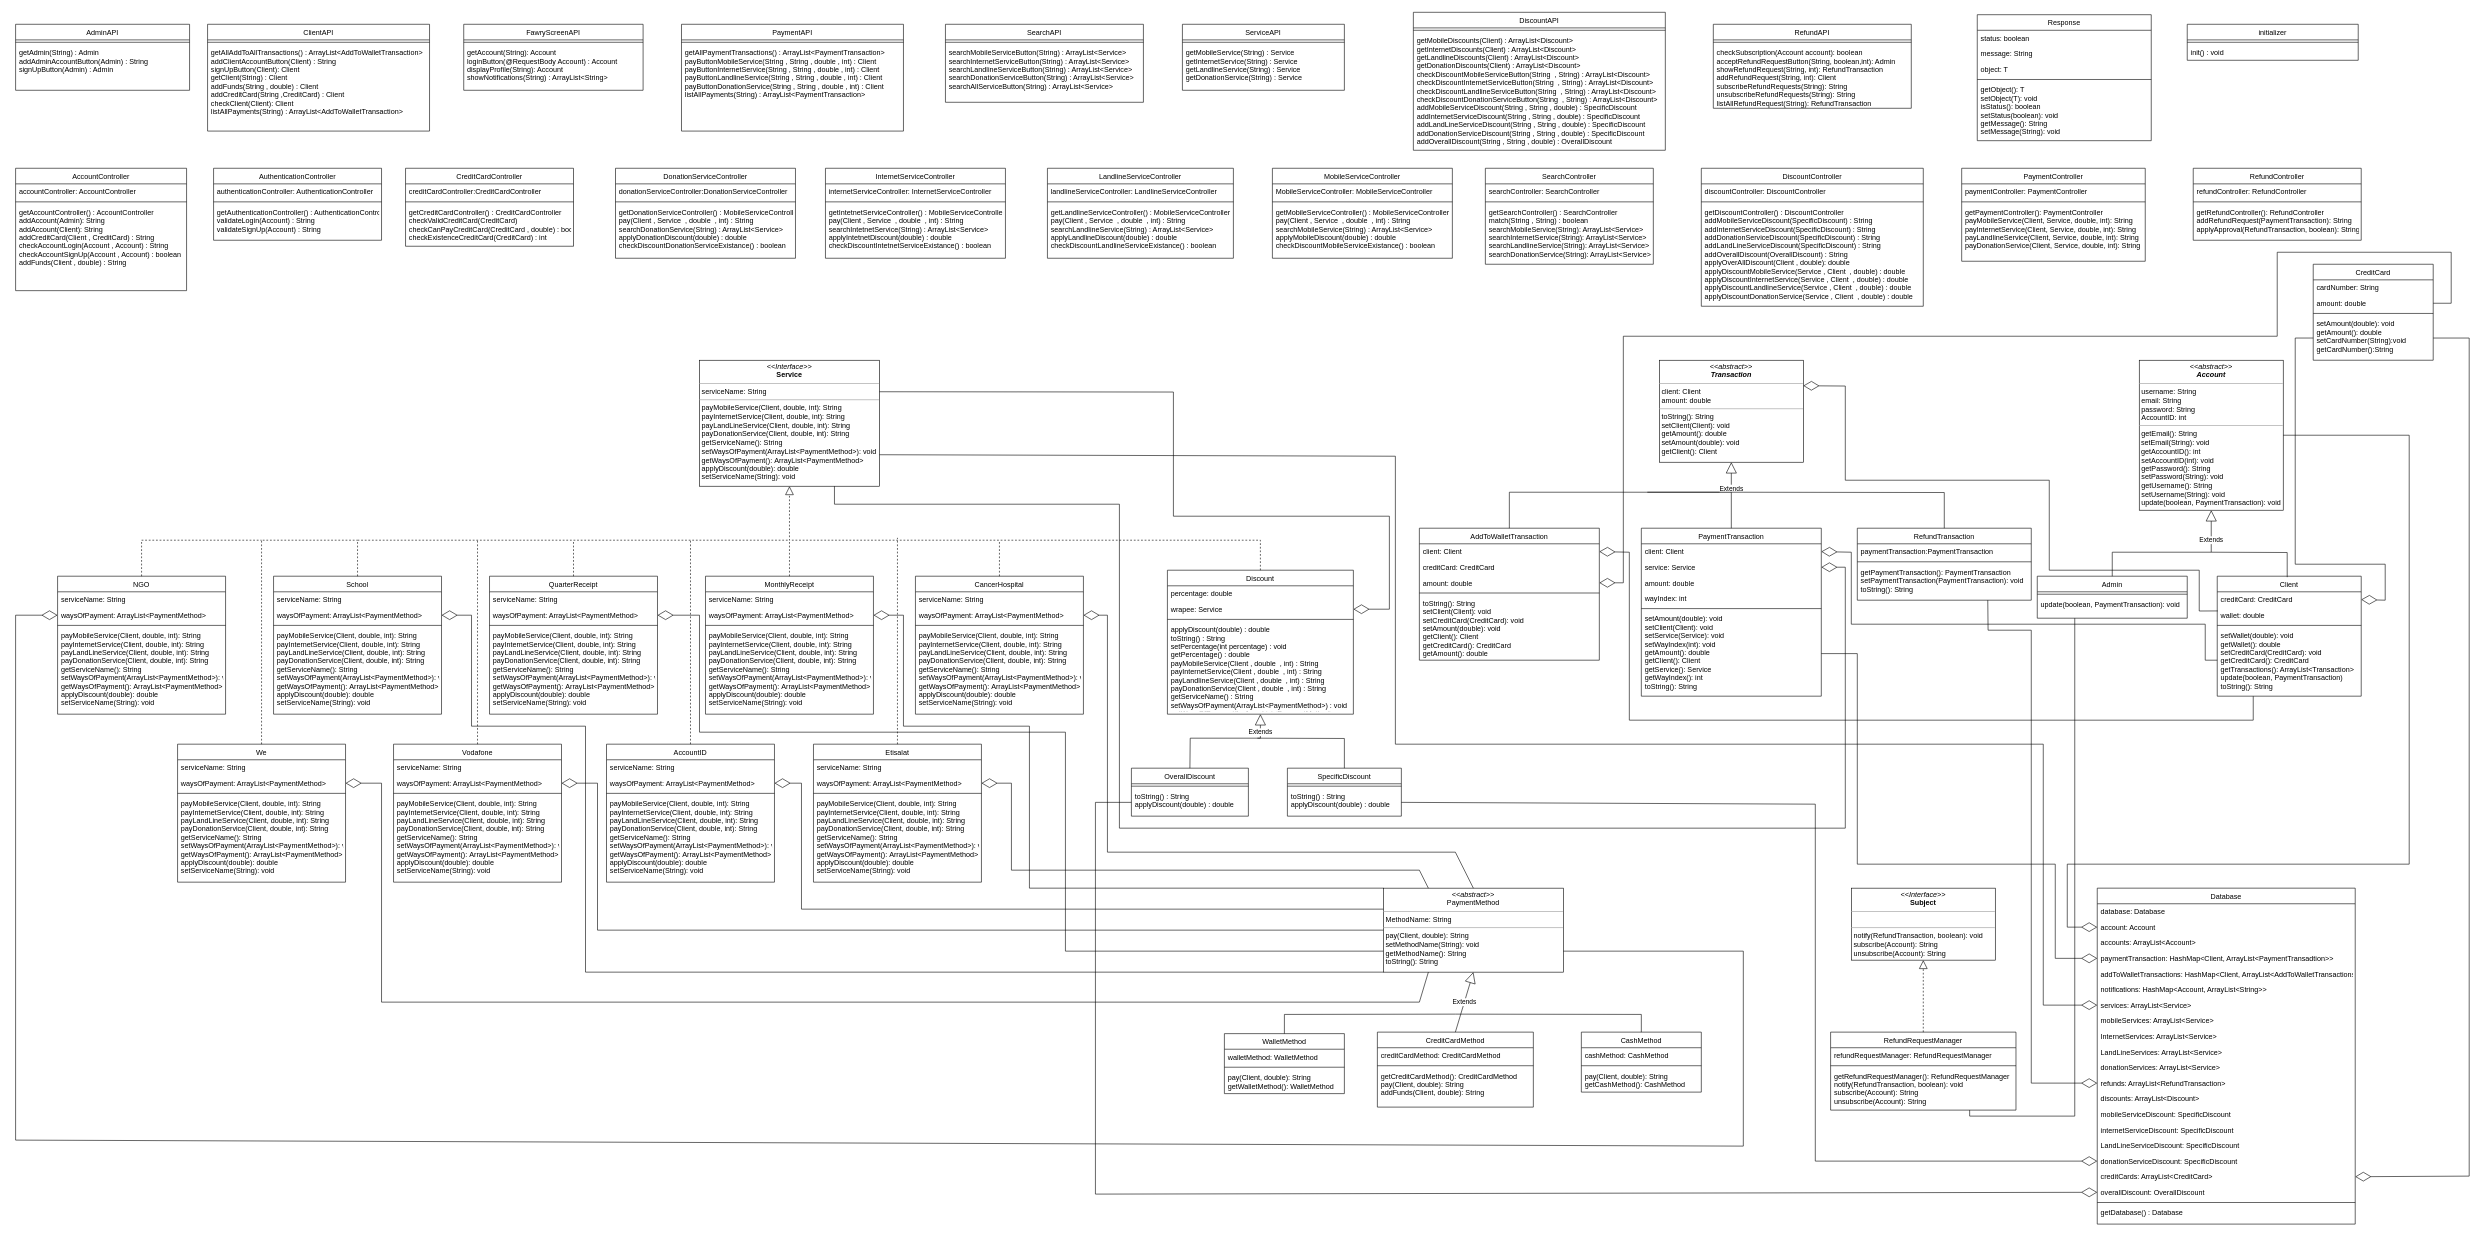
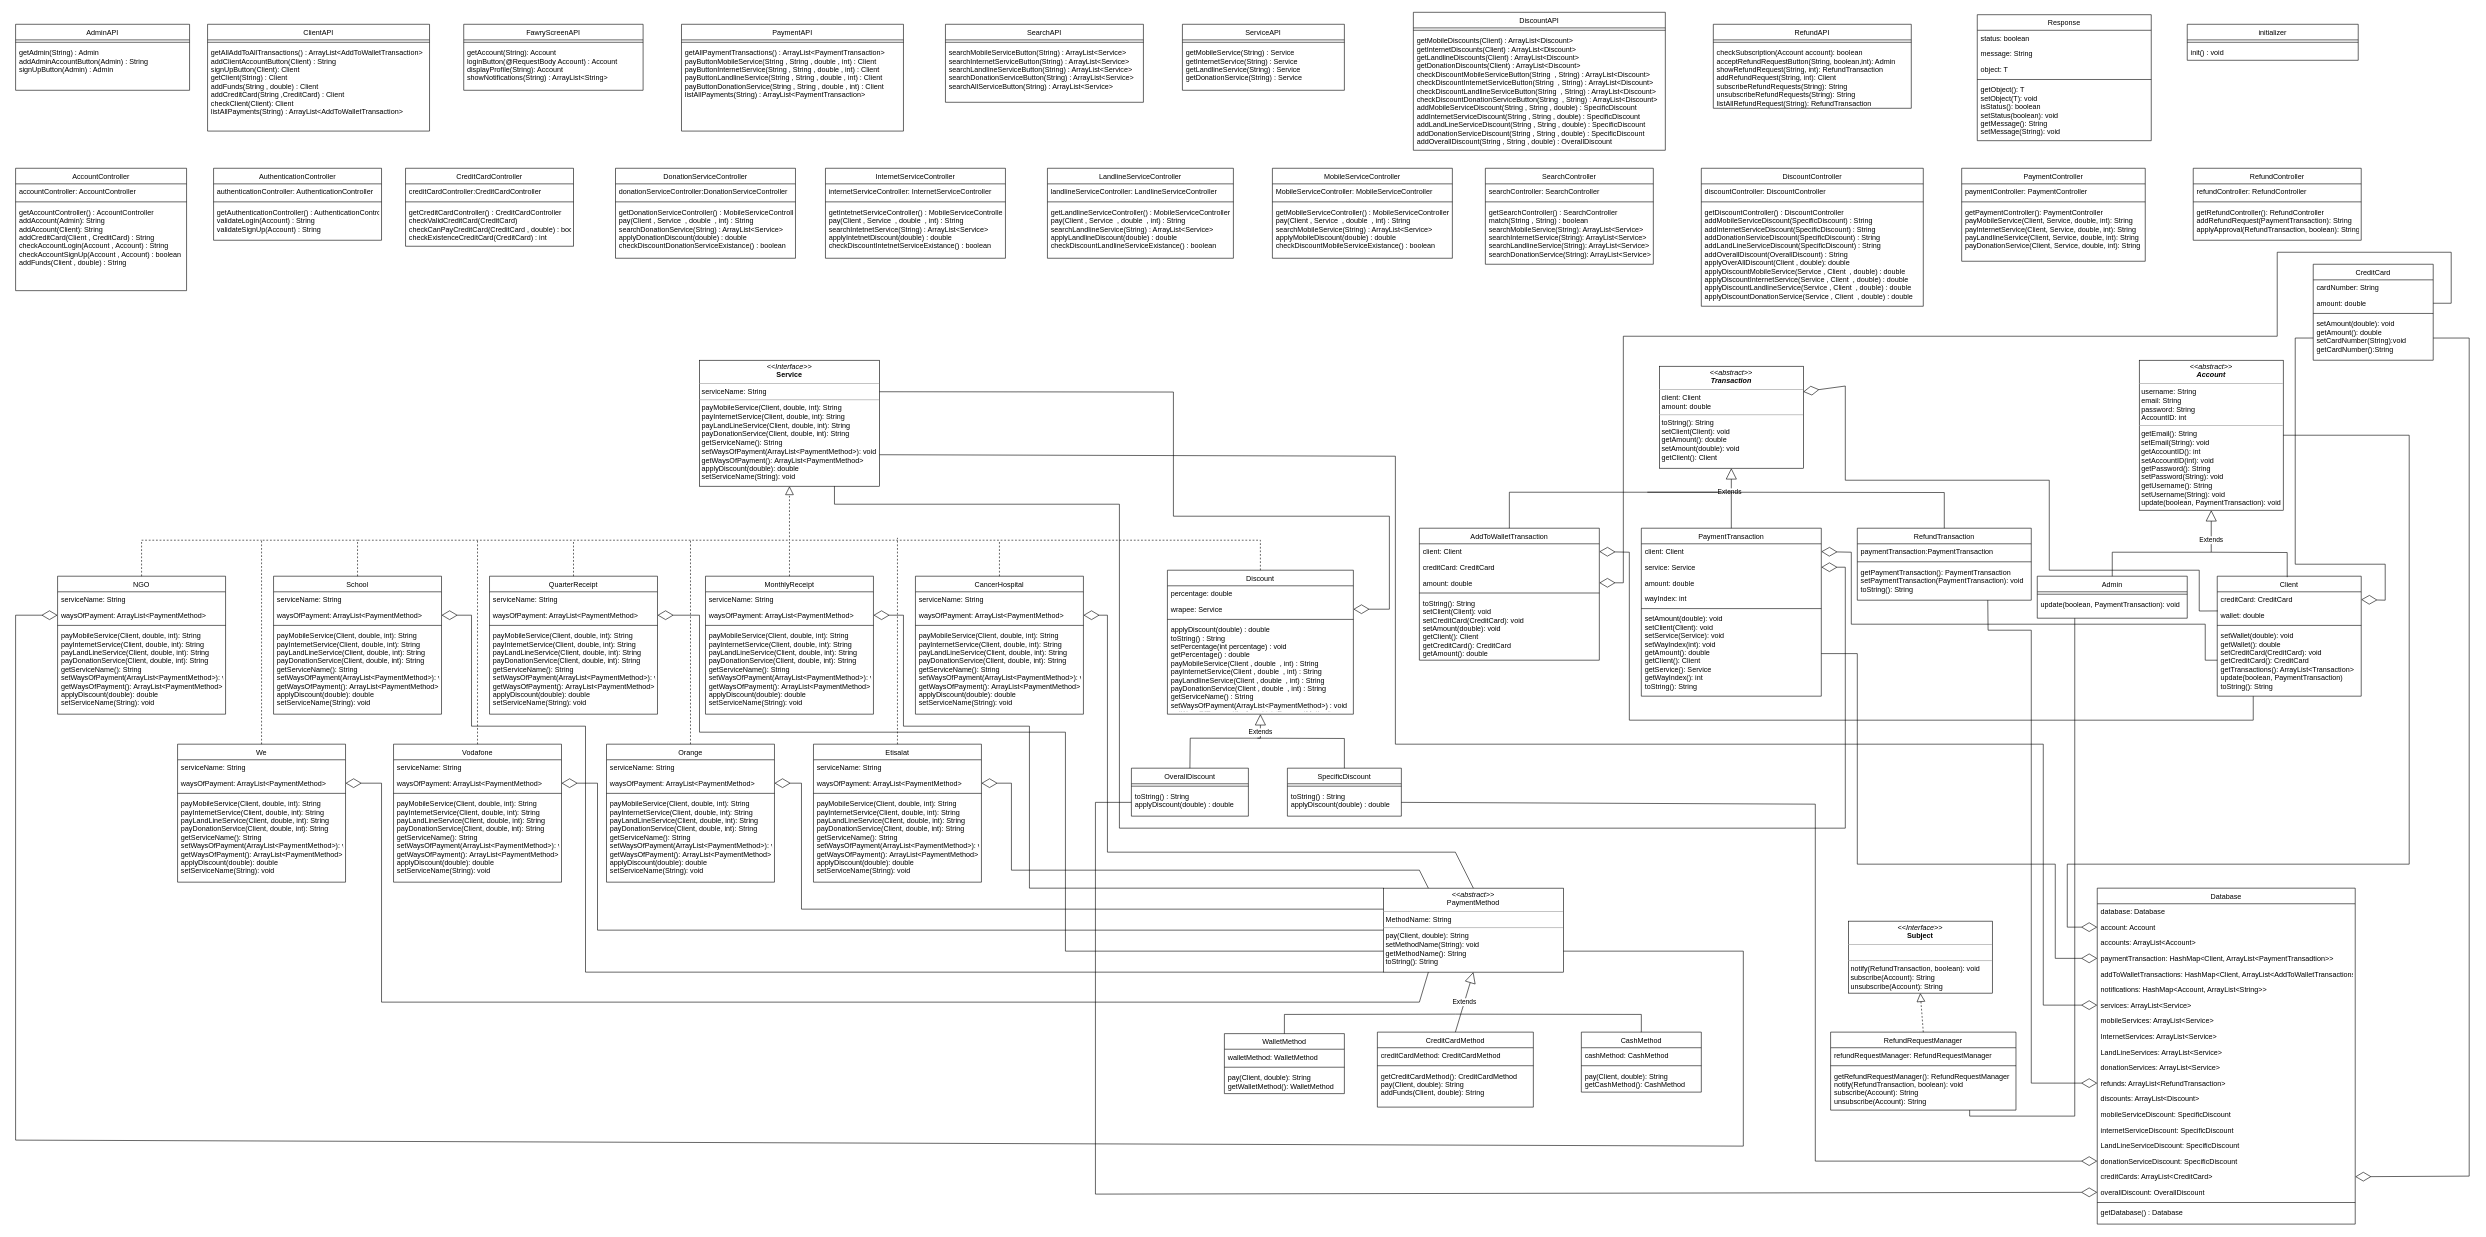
- <mxCell id="132" value="&lt;p style=&quot;margin:0px;margin-top:4px;text-align:center;&quot;&gt;&lt;i&gt;&amp;lt;&amp;lt;abstract&amp;gt;&amp;gt;&lt;/i&gt;&lt;br&gt;&lt;b&gt;&lt;i&gt;Transaction&lt;/i&gt;&lt;/b&gt;&lt;/p&gt;&lt;hr size=&quot;1&quot;&gt;&lt;p style=&quot;margin:0px;margin-left:4px;&quot;&gt;client: Client&lt;br&gt;amount: double&lt;/p&gt;&lt;hr size=&quot;1&quot;&gt;&lt;p style=&quot;margin:0px;margin-left:4px;&quot;&gt;toString(): String&lt;br style=&quot;padding: 0px; margin: 0px;&quot;&gt;setClient(Client): void&lt;br&gt;&lt;/p&gt;&lt;p style=&quot;margin:0px;margin-left:4px;&quot;&gt;getAmount(): double&lt;br&gt;&lt;/p&gt;&lt;p style=&quot;margin:0px;margin-left:4px;&quot;&gt;setAmount(double): void&lt;br style=&quot;padding: 0px; margin: 0px;&quot;&gt;getClient(): Client&lt;br&gt;&lt;/p&gt;" style="verticalAlign=top;align=left;overflow=fill;fontSize=12;fontFamily=Helvetica;html=1;" vertex="1" parent="1"><mxGeometry x="2760" y="600" width="240" height="170" as="geometry" /></mxCell>
+ <mxCell id="132" value="&lt;p style=&quot;margin:0px;margin-top:4px;text-align:center;&quot;&gt;&lt;i&gt;&amp;lt;&amp;lt;abstract&amp;gt;&amp;gt;&lt;/i&gt;&lt;br&gt;&lt;b&gt;&lt;i&gt;Transaction&lt;/i&gt;&lt;/b&gt;&lt;/p&gt;&lt;hr size=&quot;1&quot;&gt;&lt;p style=&quot;margin:0px;margin-left:4px;&quot;&gt;client: Client&lt;br&gt;amount: double&lt;/p&gt;&lt;hr size=&quot;1&quot;&gt;&lt;p style=&quot;margin:0px;margin-left:4px;&quot;&gt;toString(): String&lt;br style=&quot;padding: 0px; margin: 0px;&quot;&gt;setClient(Client): void&lt;br&gt;&lt;/p&gt;&lt;p style=&quot;margin:0px;margin-left:4px;&quot;&gt;getAmount(): double&lt;br&gt;&lt;/p&gt;&lt;p style=&quot;margin:0px;margin-left:4px;&quot;&gt;setAmount(double): void&lt;br style=&quot;padding: 0px; margin: 0px;&quot;&gt;getClient(): Client&lt;br&gt;&lt;/p&gt;" style="verticalAlign=top;align=left;overflow=fill;fontSize=12;fontFamily=Helvetica;html=1;" vertex="1" parent="1"><mxGeometry x="2760" y="610" width="240" height="170" as="geometry" /></mxCell>
- <mxCell id="182" value="AccountID" style="swimlane;fontStyle=0;align=center;verticalAlign=top;childLayout=stackLayout;horizontal=1;startSize=26;horizontalStack=0;resizeParent=1;resizeLast=0;collapsible=1;marginBottom=0;rounded=0;shadow=0;strokeWidth=1;" vertex="1" parent="1"><mxGeometry x="1005" y="1240" width="280" height="230" as="geometry"><mxRectangle x="230" y="140" width="160" height="26" as="alternateBounds" /></mxGeometry></mxCell>
+ <mxCell id="182" value="Orange" style="swimlane;fontStyle=0;align=center;verticalAlign=top;childLayout=stackLayout;horizontal=1;startSize=26;horizontalStack=0;resizeParent=1;resizeLast=0;collapsible=1;marginBottom=0;rounded=0;shadow=0;strokeWidth=1;" vertex="1" parent="1"><mxGeometry x="1005" y="1240" width="280" height="230" as="geometry"><mxRectangle x="230" y="140" width="160" height="26" as="alternateBounds" /></mxGeometry></mxCell>
- <mxCell id="161" value="&lt;p style=&quot;margin:0px;margin-top:4px;text-align:center;&quot;&gt;&lt;i&gt;&amp;lt;&amp;lt;Interface&amp;gt;&amp;gt;&lt;/i&gt;&lt;br&gt;&lt;b&gt;Subject&lt;/b&gt;&lt;/p&gt;&lt;hr size=&quot;1&quot;&gt;&lt;p style=&quot;margin:0px;margin-left:4px;&quot;&gt;&lt;br&gt;&lt;/p&gt;&lt;hr size=&quot;1&quot;&gt;&lt;p style=&quot;margin:0px;margin-left:4px;&quot;&gt;notify(RefundTransaction, boolean): void&lt;/p&gt;&lt;p style=&quot;margin:0px;margin-left:4px;&quot;&gt;subscribe(Account): String&lt;/p&gt;&lt;p style=&quot;margin:0px;margin-left:4px;&quot;&gt;unsubscribe(Account): String&lt;/p&gt;" style="verticalAlign=top;align=left;overflow=fill;fontSize=12;fontFamily=Helvetica;html=1;" vertex="1" parent="1"><mxGeometry x="3080" y="1480" width="240" height="120" as="geometry" /></mxCell>
+ <mxCell id="161" value="&lt;p style=&quot;margin:0px;margin-top:4px;text-align:center;&quot;&gt;&lt;i&gt;&amp;lt;&amp;lt;Interface&amp;gt;&amp;gt;&lt;/i&gt;&lt;br&gt;&lt;b&gt;Subject&lt;/b&gt;&lt;/p&gt;&lt;hr size=&quot;1&quot;&gt;&lt;p style=&quot;margin:0px;margin-left:4px;&quot;&gt;&lt;br&gt;&lt;/p&gt;&lt;hr size=&quot;1&quot;&gt;&lt;p style=&quot;margin:0px;margin-left:4px;&quot;&gt;notify(RefundTransaction, boolean): void&lt;/p&gt;&lt;p style=&quot;margin:0px;margin-left:4px;&quot;&gt;subscribe(Account): String&lt;/p&gt;&lt;p style=&quot;margin:0px;margin-left:4px;&quot;&gt;unsubscribe(Account): String&lt;/p&gt;" style="verticalAlign=top;align=left;overflow=fill;fontSize=12;fontFamily=Helvetica;html=1;" vertex="1" parent="1"><mxGeometry x="3075" y="1535" width="240" height="120" as="geometry" /></mxCell>
